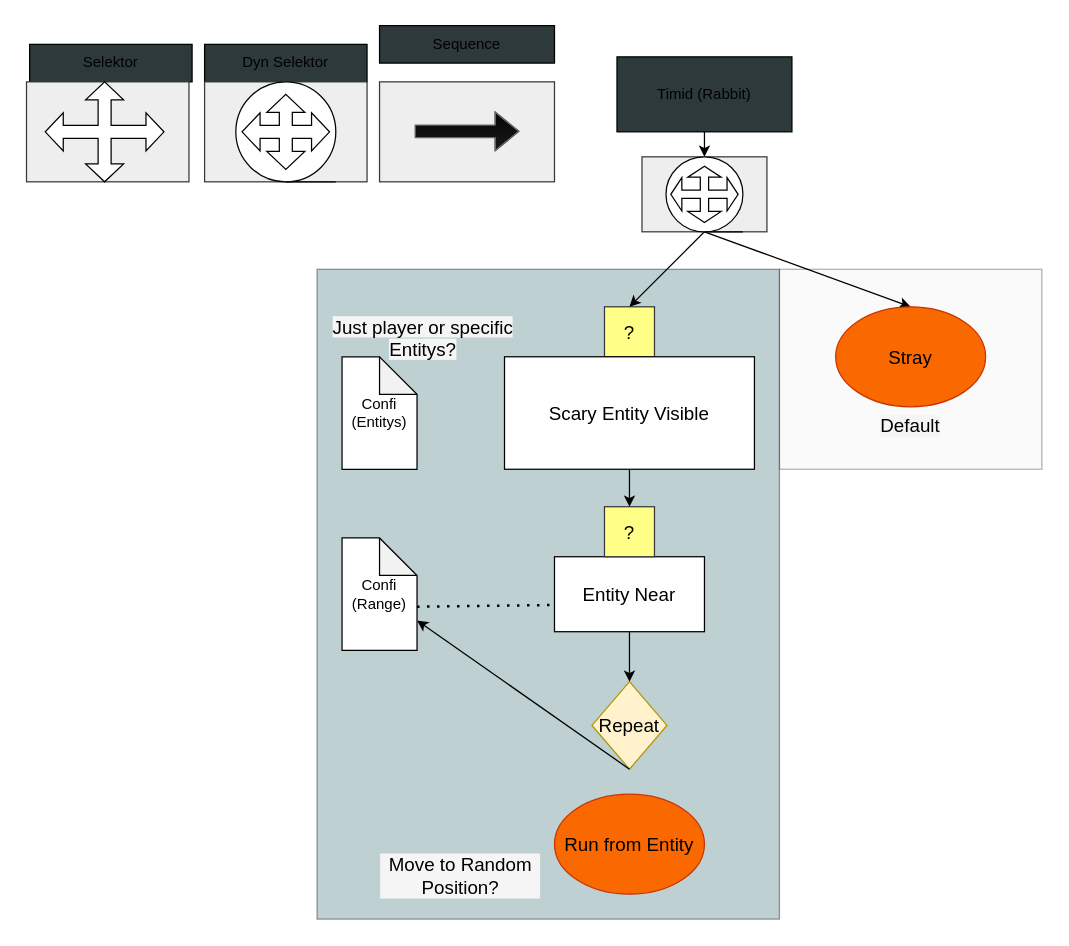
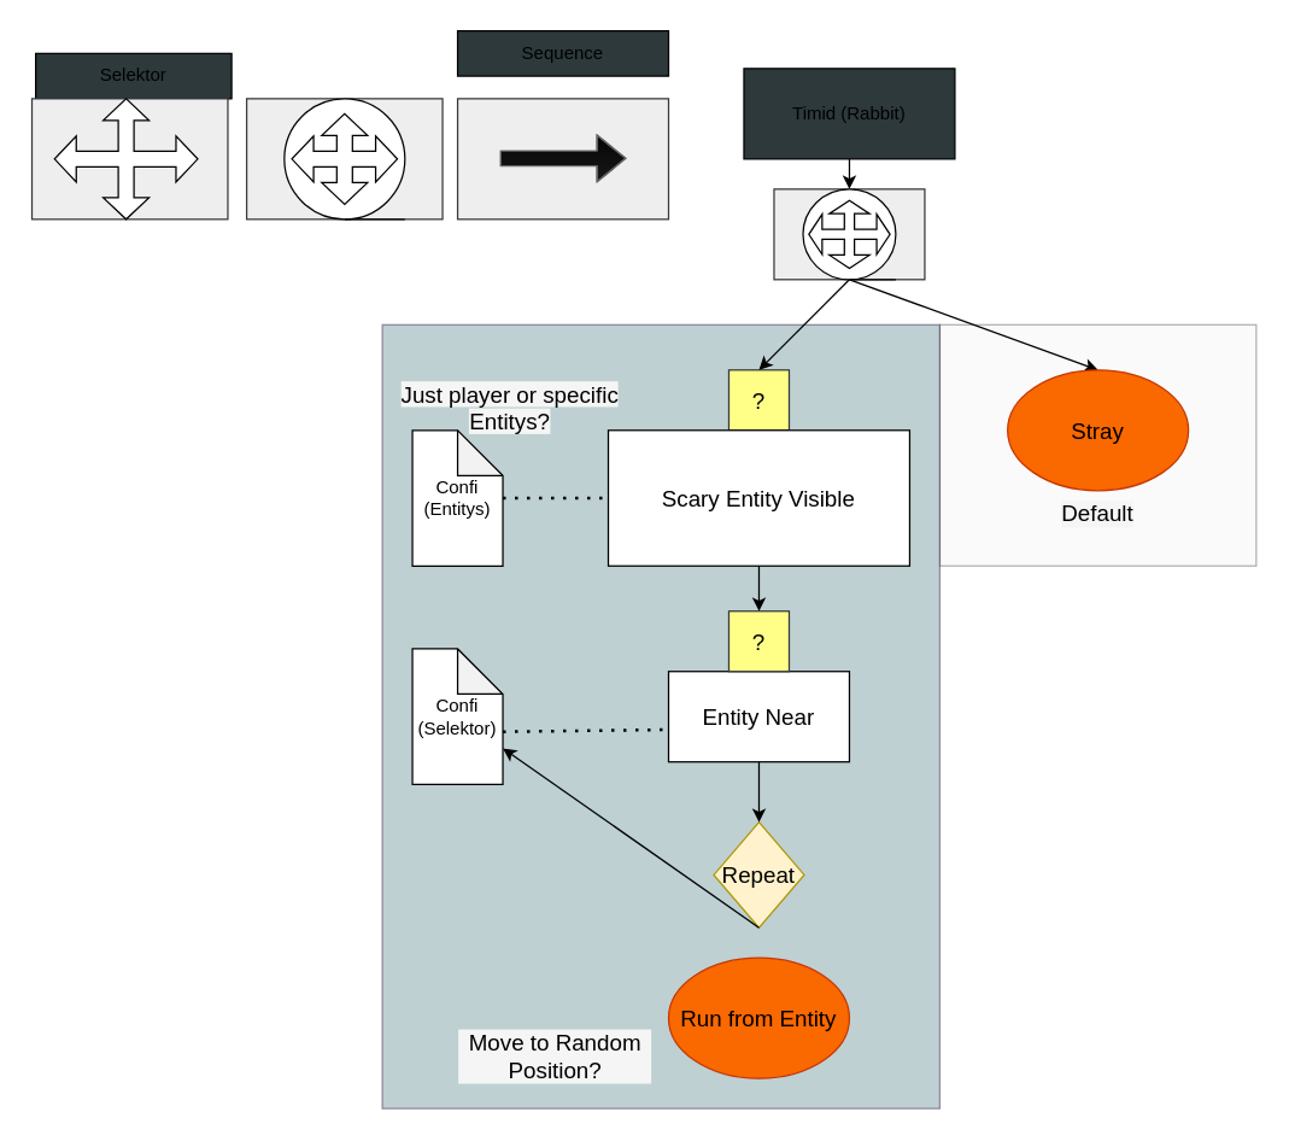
- <mxCell id="24" value="Dyn Selektor" style="rounded=0;whiteSpace=wrap;html=1;fillColor=#2D393B;" parent="1" vertex="1"><mxGeometry x="163" y="35" width="130" height="30" as="geometry" /></mxCell>
+ <mxCell id="16" value="" style="endArrow=none;dashed=1;html=1;dashPattern=1 3;strokeWidth=2;fontSize=15;entryX=0;entryY=0.5;entryDx=0;entryDy=0;" parent="1" source="8" target="7" edge="1"><mxGeometry width="50" height="50" relative="1" as="geometry"><mxPoint x="333" y="339" as="sourcePoint" /><mxPoint x="503" y="339.58" as="targetPoint" /></mxGeometry></mxCell>
- <mxCell id="19" value="Confi&lt;br&gt;(Range)" style="shape=note;whiteSpace=wrap;html=1;backgroundOutline=1;darkOpacity=0.05;" parent="1" vertex="1"><mxGeometry x="273" y="430" width="60" height="90" as="geometry" /></mxCell>
+ <mxCell id="19" value="Confi&lt;br&gt;(Selektor)" style="shape=note;whiteSpace=wrap;html=1;backgroundOutline=1;darkOpacity=0.05;" parent="1" vertex="1"><mxGeometry x="273" y="430" width="60" height="90" as="geometry" /></mxCell>
